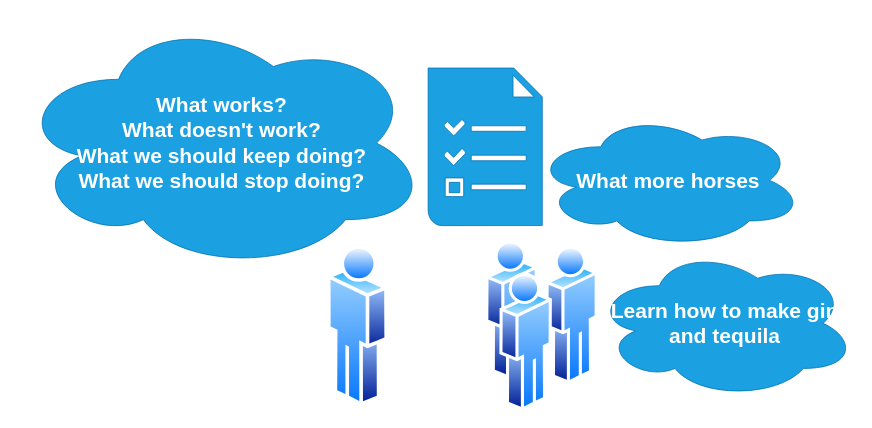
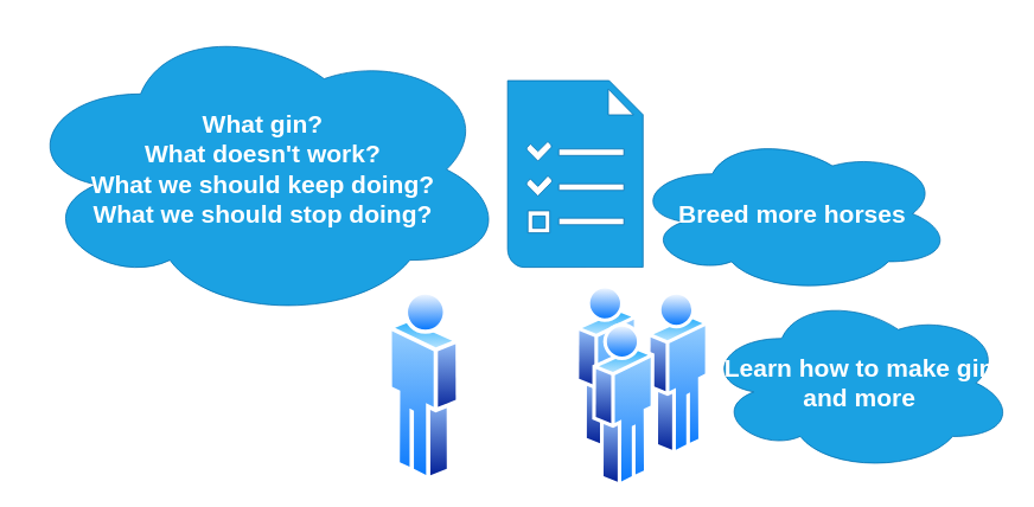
- <mxCell id="4" value="&lt;span style=&quot;font-size: 28px;&quot;&gt;&lt;b&gt;What works?&lt;br&gt;What doesn't work?&lt;br&gt;What we should keep doing?&lt;br&gt;What we should stop doing?&lt;br&gt;&lt;/b&gt;&lt;/span&gt;" style="ellipse;shape=cloud;whiteSpace=wrap;html=1;fillColor=#1ba1e2;strokeColor=#006EAF;fontColor=#ffffff;" parent="1" vertex="1"><mxGeometry x="20" y="20" width="550" height="340" as="geometry" /></mxCell>
+ <mxCell id="4" value="&lt;span style=&quot;font-size: 28px;&quot;&gt;&lt;b&gt;What gin?&lt;br&gt;What doesn't work?&lt;br&gt;What we should keep doing?&lt;br&gt;What we should stop doing?&lt;br&gt;&lt;/b&gt;&lt;/span&gt;" style="ellipse;shape=cloud;whiteSpace=wrap;html=1;fillColor=#1ba1e2;strokeColor=#006EAF;fontColor=#ffffff;" parent="1" vertex="1"><mxGeometry x="20" y="20" width="550" height="340" as="geometry" /></mxCell>
- <mxCell id="6" value="&lt;span style=&quot;font-size: 28px;&quot;&gt;&lt;b&gt;What more horses&lt;/b&gt;&lt;/span&gt;" style="ellipse;shape=cloud;whiteSpace=wrap;html=1;fillColor=#1ba1e2;strokeColor=#006EAF;fontColor=#ffffff;" parent="1" vertex="1"><mxGeometry x="710" y="150" width="360" height="179.63" as="geometry" /></mxCell>
+ <mxCell id="6" value="&lt;span style=&quot;font-size: 28px;&quot;&gt;&lt;b&gt;Breed more horses&lt;/b&gt;&lt;/span&gt;" style="ellipse;shape=cloud;whiteSpace=wrap;html=1;fillColor=#1ba1e2;strokeColor=#006EAF;fontColor=#ffffff;" parent="1" vertex="1"><mxGeometry x="710" y="150" width="360" height="179.63" as="geometry" /></mxCell>
- <mxCell id="7" value="&lt;span style=&quot;font-size: 28px;&quot;&gt;&lt;b&gt;Learn how to make gin and tequila&lt;/b&gt;&lt;/span&gt;" style="ellipse;shape=cloud;whiteSpace=wrap;html=1;fillColor=#1ba1e2;strokeColor=#006EAF;fontColor=#ffffff;" parent="1" vertex="1"><mxGeometry x="790.62" y="330" width="349.38" height="200.37" as="geometry" /></mxCell>
+ <mxCell id="7" value="&lt;span style=&quot;font-size: 28px;&quot;&gt;&lt;b&gt;Learn how to make gin and more&lt;/b&gt;&lt;/span&gt;" style="ellipse;shape=cloud;whiteSpace=wrap;html=1;fillColor=#1ba1e2;strokeColor=#006EAF;fontColor=#ffffff;" parent="1" vertex="1"><mxGeometry x="790.62" y="330" width="349.38" height="200.37" as="geometry" /></mxCell>
